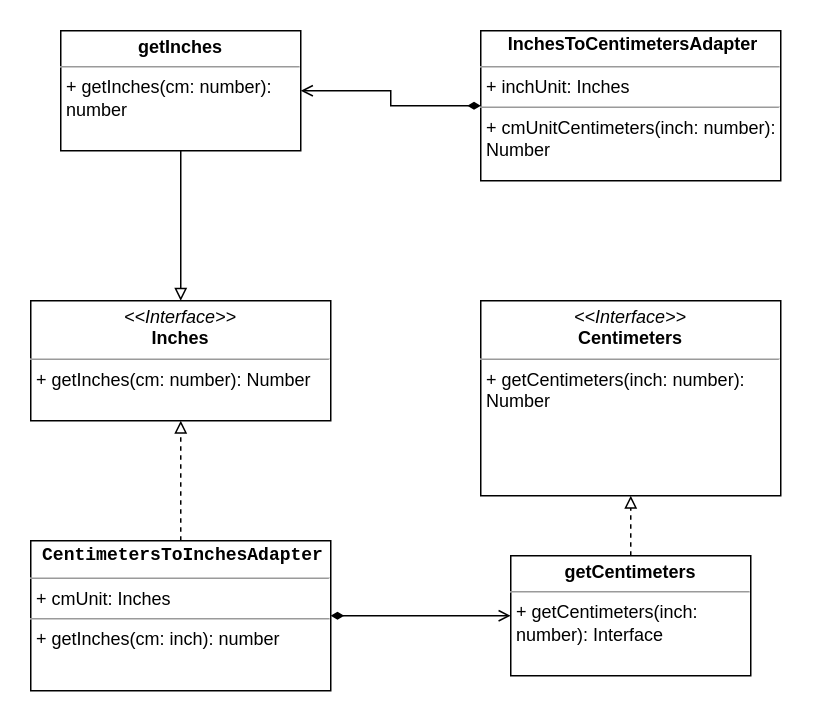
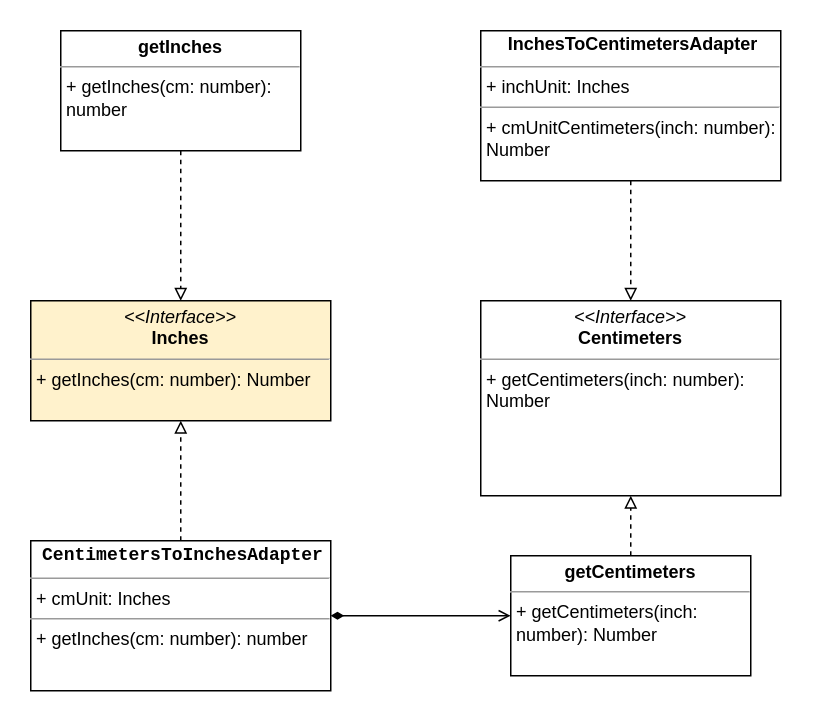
- <mxCell id="10" style="edgeStyle=orthogonalEdgeStyle;rounded=0;orthogonalLoop=1;jettySize=auto;html=1;exitX=0;exitY=0.5;exitDx=0;exitDy=0;entryX=1;entryY=0.5;entryDx=0;entryDy=0;fontFamily=Helvetica;fontColor=#000000;startArrow=diamondThin;startFill=1;endArrow=open;endFill=0;" edge="1" parent="1" source="11" target="5"><mxGeometry relative="1" as="geometry" /></mxCell>
- <mxCell id="4" style="edgeStyle=orthogonalEdgeStyle;rounded=0;orthogonalLoop=1;jettySize=auto;html=1;exitX=0.5;exitY=1;exitDx=0;exitDy=0;entryX=0.5;entryY=0;entryDx=0;entryDy=0;dashed=0;endArrow=block;endFill=0;" edge="1" parent="1" source="5" target="2"><mxGeometry relative="1" as="geometry" /></mxCell>
+ <mxCell id="4" style="edgeStyle=orthogonalEdgeStyle;rounded=0;orthogonalLoop=1;jettySize=auto;html=1;exitX=0.5;exitY=1;exitDx=0;exitDy=0;entryX=0.5;entryY=0;entryDx=0;entryDy=0;dashed=1;endArrow=block;endFill=0;" edge="1" parent="1" source="5" target="2"><mxGeometry relative="1" as="geometry" /></mxCell>
+ <mxCell id="9" style="edgeStyle=orthogonalEdgeStyle;rounded=0;orthogonalLoop=1;jettySize=auto;html=1;exitX=0.5;exitY=1;exitDx=0;exitDy=0;entryX=0.5;entryY=0;entryDx=0;entryDy=0;dashed=1;fontFamily=Helvetica;fontColor=#000000;startArrow=none;startFill=0;endArrow=block;endFill=0;" edge="1" parent="1" source="11" target="3"><mxGeometry relative="1" as="geometry" /></mxCell>
- <mxCell id="2" value="&lt;p style=&quot;margin: 0px ; margin-top: 4px ; text-align: center&quot;&gt;&lt;i&gt;&amp;lt;&amp;lt;Interface&amp;gt;&amp;gt;&lt;/i&gt;&lt;br&gt;&lt;b&gt;Inches&lt;/b&gt;&lt;/p&gt;&lt;hr size=&quot;1&quot;&gt;&lt;p style=&quot;margin: 0px ; margin-left: 4px&quot;&gt;&lt;span&gt;+ getInches(cm: number): Number&lt;/span&gt;&lt;br&gt;&lt;/p&gt;" style="verticalAlign=top;align=left;overflow=fill;fontSize=12;fontFamily=Helvetica;html=1;whiteSpace=wrap;" vertex="1" parent="1"><mxGeometry x="20" y="200" width="200" height="80" as="geometry" /></mxCell>
+ <mxCell id="2" value="&lt;p style=&quot;margin: 0px ; margin-top: 4px ; text-align: center&quot;&gt;&lt;i&gt;&amp;lt;&amp;lt;Interface&amp;gt;&amp;gt;&lt;/i&gt;&lt;br&gt;&lt;b&gt;Inches&lt;/b&gt;&lt;/p&gt;&lt;hr size=&quot;1&quot;&gt;&lt;p style=&quot;margin: 0px ; margin-left: 4px&quot;&gt;&lt;span&gt;+ getInches(cm: number): Number&lt;/span&gt;&lt;br&gt;&lt;/p&gt;" style="verticalAlign=top;align=left;overflow=fill;fontSize=12;fontFamily=Helvetica;html=1;whiteSpace=wrap;fillColor=#fff2cc;" vertex="1" parent="1"><mxGeometry x="20" y="200" width="200" height="80" as="geometry" /></mxCell>
- <mxCell id="13" value="&lt;div style=&quot;text-align: center ; line-height: 18px&quot;&gt;&amp;nbsp;&lt;span style=&quot;font-family: &amp;#34;menlo&amp;#34; , &amp;#34;monaco&amp;#34; , &amp;#34;courier new&amp;#34; , monospace&quot;&gt;&lt;b&gt;CentimetersToInchesAdapter&lt;/b&gt;&lt;/span&gt;&lt;/div&gt;&lt;hr size=&quot;1&quot;&gt;&lt;p style=&quot;margin: 0px ; margin-left: 4px&quot;&gt;+ cmUnit: Inches&lt;/p&gt;&lt;hr size=&quot;1&quot;&gt;&lt;p style=&quot;margin: 0px ; margin-left: 4px&quot;&gt;+ getInches(cm: inch): number&lt;br&gt;&lt;/p&gt;" style="verticalAlign=top;align=left;overflow=fill;fontSize=12;fontFamily=Helvetica;html=1;whiteSpace=wrap;spacingTop=0;" vertex="1" parent="1"><mxGeometry x="20" y="360" width="200" height="100" as="geometry" /></mxCell>
+ <mxCell id="13" value="&lt;div style=&quot;text-align: center ; line-height: 18px&quot;&gt;&amp;nbsp;&lt;span style=&quot;font-family: &amp;#34;menlo&amp;#34; , &amp;#34;monaco&amp;#34; , &amp;#34;courier new&amp;#34; , monospace&quot;&gt;&lt;b&gt;CentimetersToInchesAdapter&lt;/b&gt;&lt;/span&gt;&lt;/div&gt;&lt;hr size=&quot;1&quot;&gt;&lt;p style=&quot;margin: 0px ; margin-left: 4px&quot;&gt;+ cmUnit: Inches&lt;/p&gt;&lt;hr size=&quot;1&quot;&gt;&lt;p style=&quot;margin: 0px ; margin-left: 4px&quot;&gt;+ getInches(cm: number): number&lt;br&gt;&lt;/p&gt;" style="verticalAlign=top;align=left;overflow=fill;fontSize=12;fontFamily=Helvetica;html=1;whiteSpace=wrap;spacingTop=0;" vertex="1" parent="1"><mxGeometry x="20" y="360" width="200" height="100" as="geometry" /></mxCell>
- <mxCell id="8" value="&lt;p style=&quot;margin: 0px ; margin-top: 4px ; text-align: center&quot;&gt;&lt;b&gt;getCentimeters&lt;/b&gt;&lt;/p&gt;&lt;hr size=&quot;1&quot;&gt;&lt;p style=&quot;margin: 0px ; margin-left: 4px&quot;&gt;+ get&lt;span style=&quot;text-align: center&quot;&gt;Centimeters&lt;/span&gt;(inch: number): Interface&lt;br&gt;&lt;/p&gt;" style="verticalAlign=top;align=left;overflow=fill;fontSize=12;fontFamily=Helvetica;html=1;whiteSpace=wrap;" vertex="1" parent="1"><mxGeometry x="340" y="370" width="160" height="80" as="geometry" /></mxCell>
+ <mxCell id="8" value="&lt;p style=&quot;margin: 0px ; margin-top: 4px ; text-align: center&quot;&gt;&lt;b&gt;getCentimeters&lt;/b&gt;&lt;/p&gt;&lt;hr size=&quot;1&quot;&gt;&lt;p style=&quot;margin: 0px ; margin-left: 4px&quot;&gt;+ get&lt;span style=&quot;text-align: center&quot;&gt;Centimeters&lt;/span&gt;(inch: number): Number&lt;br&gt;&lt;/p&gt;" style="verticalAlign=top;align=left;overflow=fill;fontSize=12;fontFamily=Helvetica;html=1;whiteSpace=wrap;" vertex="1" parent="1"><mxGeometry x="340" y="370" width="160" height="80" as="geometry" /></mxCell>
